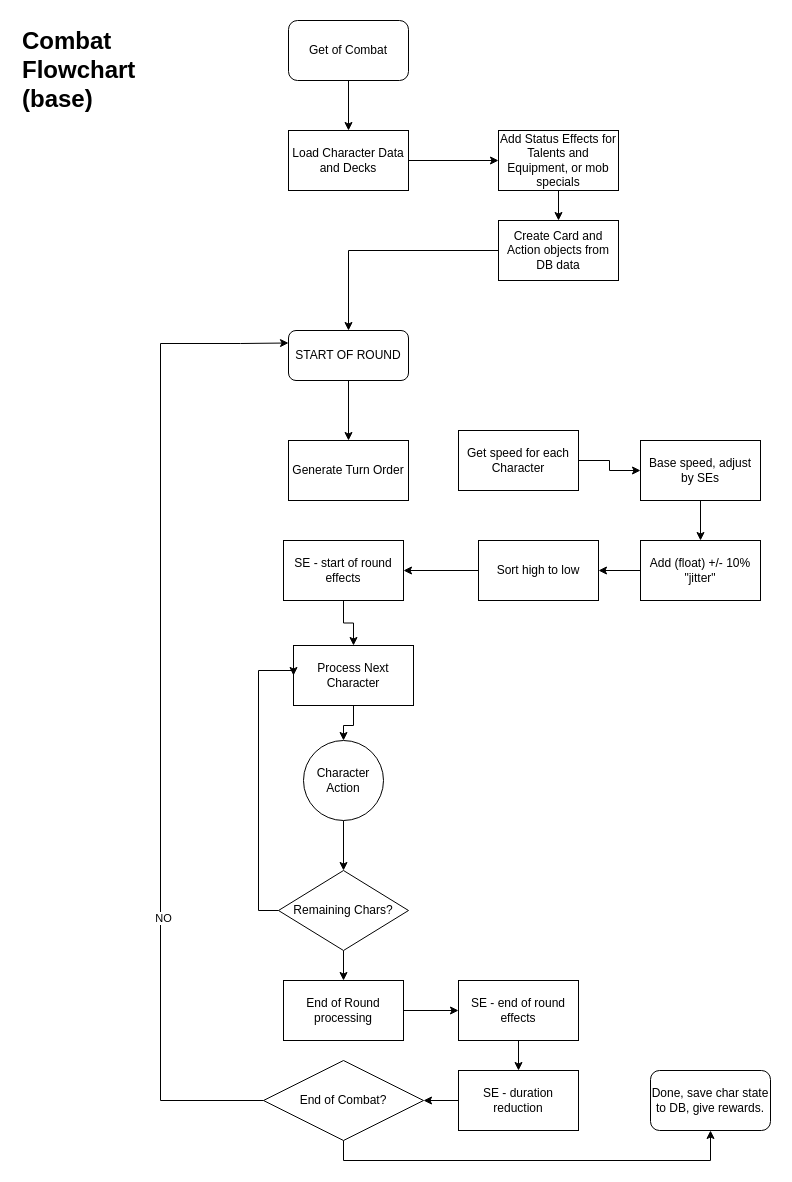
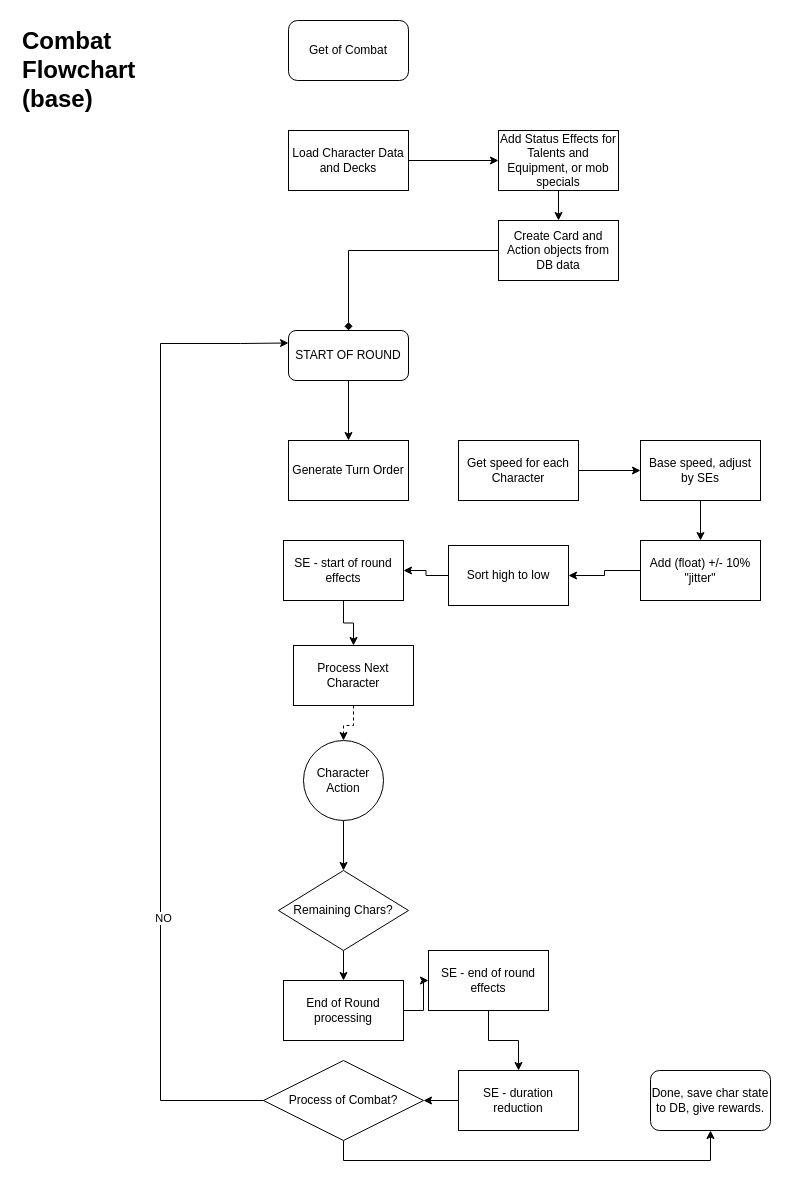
- <mxCell id="5" style="edgeStyle=orthogonalEdgeStyle;rounded=0;orthogonalLoop=1;jettySize=auto;html=1;entryX=0.5;entryY=0;entryDx=0;entryDy=0;" parent="1" source="6" target="3" edge="1"><mxGeometry relative="1" as="geometry" /></mxCell>
- <mxCell id="9" style="edgeStyle=orthogonalEdgeStyle;rounded=0;orthogonalLoop=1;jettySize=auto;html=1;entryX=0.5;entryY=0;entryDx=0;entryDy=0;" edge="1" parent="1" source="10" target="12"><mxGeometry relative="1" as="geometry" /></mxCell>
+ <mxCell id="9" style="edgeStyle=orthogonalEdgeStyle;rounded=0;orthogonalLoop=1;jettySize=auto;html=1;entryX=0.5;entryY=0;entryDx=0;entryDy=0;endArrow=diamond;" edge="1" parent="1" source="10" target="12"><mxGeometry relative="1" as="geometry" /></mxCell>
- <mxCell id="15" value="Get speed for each Character" style="rounded=0;whiteSpace=wrap;html=1;" parent="1" vertex="1"><mxGeometry x="458" y="430" width="120" height="60" as="geometry" /></mxCell>
+ <mxCell id="15" value="Get speed for each Character" style="rounded=0;whiteSpace=wrap;html=1;" parent="1" vertex="1"><mxGeometry x="458" y="440" width="120" height="60" as="geometry" /></mxCell>
- <mxCell id="21" value="Sort high to low" style="rounded=0;whiteSpace=wrap;html=1;" parent="1" vertex="1"><mxGeometry x="478" y="540" width="120" height="60" as="geometry" /></mxCell>
+ <mxCell id="21" value="Sort high to low" style="rounded=0;whiteSpace=wrap;html=1;" parent="1" vertex="1"><mxGeometry x="448" y="545" width="120" height="60" as="geometry" /></mxCell>
- <mxCell id="22" style="edgeStyle=orthogonalEdgeStyle;rounded=0;orthogonalLoop=1;jettySize=auto;html=1;entryX=0.5;entryY=0;entryDx=0;entryDy=0;" edge="1" parent="1" source="23" target="25"><mxGeometry relative="1" as="geometry" /></mxCell>
+ <mxCell id="22" style="edgeStyle=orthogonalEdgeStyle;rounded=0;orthogonalLoop=1;jettySize=auto;html=1;entryX=0.5;entryY=0;entryDx=0;entryDy=0;dashed=1;" edge="1" parent="1" source="23" target="25"><mxGeometry relative="1" as="geometry" /></mxCell>
- <mxCell id="27" style="edgeStyle=orthogonalEdgeStyle;rounded=0;orthogonalLoop=1;jettySize=auto;html=1;entryX=0;entryY=0.5;entryDx=0;entryDy=0;" edge="1" parent="1" source="28" target="23"><mxGeometry relative="1" as="geometry"><Array as="points"><mxPoint x="258" y="910" /><mxPoint x="258" y="670" /></Array></mxGeometry></mxCell>
- <mxCell id="32" value="SE - end of round effects" style="rounded=0;whiteSpace=wrap;html=1;" parent="1" vertex="1"><mxGeometry x="458" y="980" width="120" height="60" as="geometry" /></mxCell>
+ <mxCell id="32" value="SE - end of round effects" style="rounded=0;whiteSpace=wrap;html=1;" parent="1" vertex="1"><mxGeometry x="428" y="950" width="120" height="60" as="geometry" /></mxCell>
- <mxCell id="38" value="End of Combat?" style="rhombus;whiteSpace=wrap;html=1;" parent="1" vertex="1"><mxGeometry x="263" y="1060" width="160" height="80" as="geometry" /></mxCell>
+ <mxCell id="38" value="Process of Combat?" style="rhombus;whiteSpace=wrap;html=1;" parent="1" vertex="1"><mxGeometry x="263" y="1060" width="160" height="80" as="geometry" /></mxCell>
